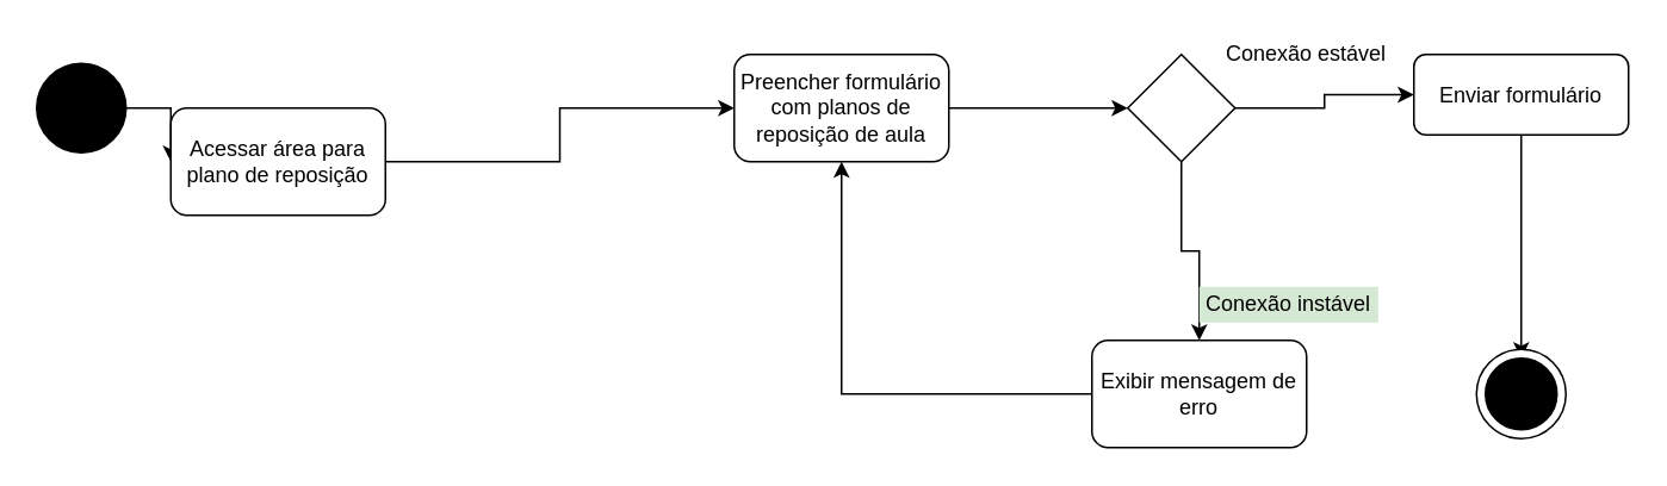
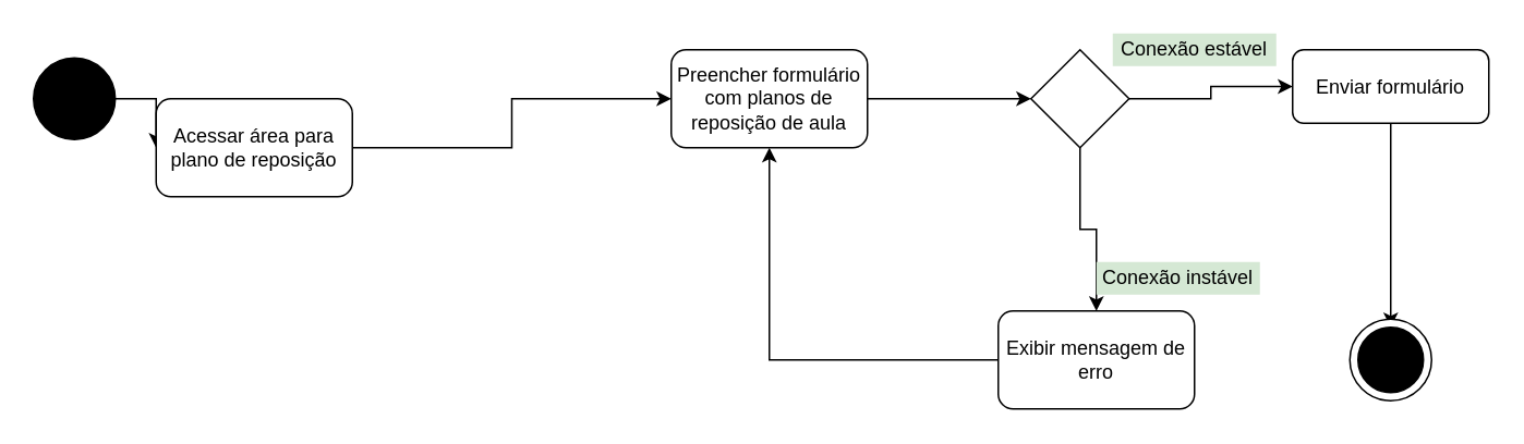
- <mxCell id="15" value="Conexão estável" style="rounded=0;whiteSpace=wrap;html=1;strokeColor=none;" vertex="1" parent="1"><mxGeometry x="680" y="20" width="100" height="20" as="geometry" /></mxCell>
+ <mxCell id="15" value="Conexão estável" style="rounded=0;whiteSpace=wrap;html=1;strokeColor=none;fillColor=#d5e8d4;" vertex="1" parent="1"><mxGeometry x="680" y="20" width="100" height="20" as="geometry" /></mxCell>
